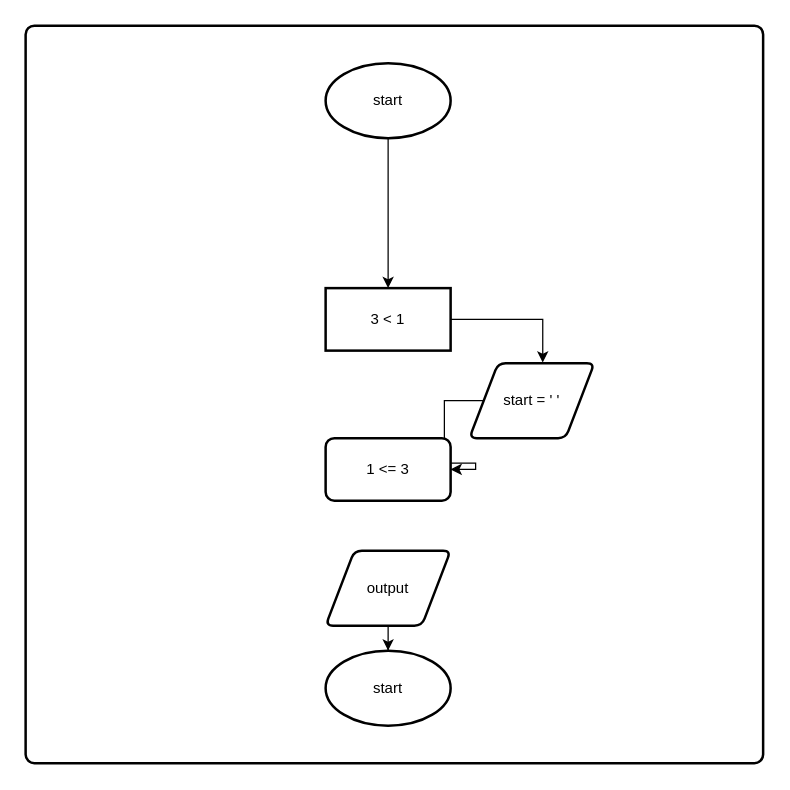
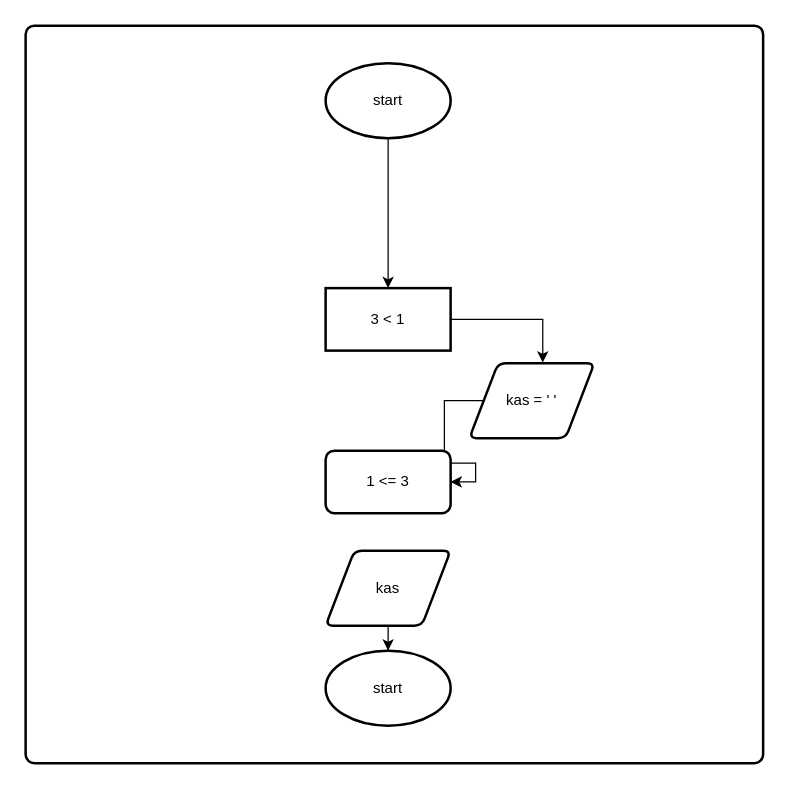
- <mxCell id="8" value="start = ' '" style="shape=parallelogram;html=1;strokeWidth=2;perimeter=parallelogramPerimeter;whiteSpace=wrap;rounded=1;arcSize=12;size=0.23;" vertex="1" parent="1"><mxGeometry x="375" y="290" width="100" height="60" as="geometry" /></mxCell>
+ <mxCell id="8" value="kas = ' '" style="shape=parallelogram;html=1;strokeWidth=2;perimeter=parallelogramPerimeter;whiteSpace=wrap;rounded=1;arcSize=12;size=0.23;" vertex="1" parent="1"><mxGeometry x="375" y="290" width="100" height="60" as="geometry" /></mxCell>
- <mxCell id="9" value="1 &amp;lt;= 3" style="rounded=1;whiteSpace=wrap;html=1;absoluteArcSize=1;arcSize=14;strokeWidth=2;" vertex="1" parent="1"><mxGeometry x="260" y="350" width="100" height="50" as="geometry" /></mxCell>
+ <mxCell id="9" value="1 &amp;lt;= 3" style="rounded=1;whiteSpace=wrap;html=1;absoluteArcSize=1;arcSize=14;strokeWidth=2;" vertex="1" parent="1"><mxGeometry x="260" y="360" width="100" height="50" as="geometry" /></mxCell>
- <mxCell id="11" value="output" style="shape=parallelogram;html=1;strokeWidth=2;perimeter=parallelogramPerimeter;whiteSpace=wrap;rounded=1;arcSize=12;size=0.23;" vertex="1" parent="1"><mxGeometry x="260" y="440" width="100" height="60" as="geometry" /></mxCell>
+ <mxCell id="11" value="kas" style="shape=parallelogram;html=1;strokeWidth=2;perimeter=parallelogramPerimeter;whiteSpace=wrap;rounded=1;arcSize=12;size=0.23;" vertex="1" parent="1"><mxGeometry x="260" y="440" width="100" height="60" as="geometry" /></mxCell>
